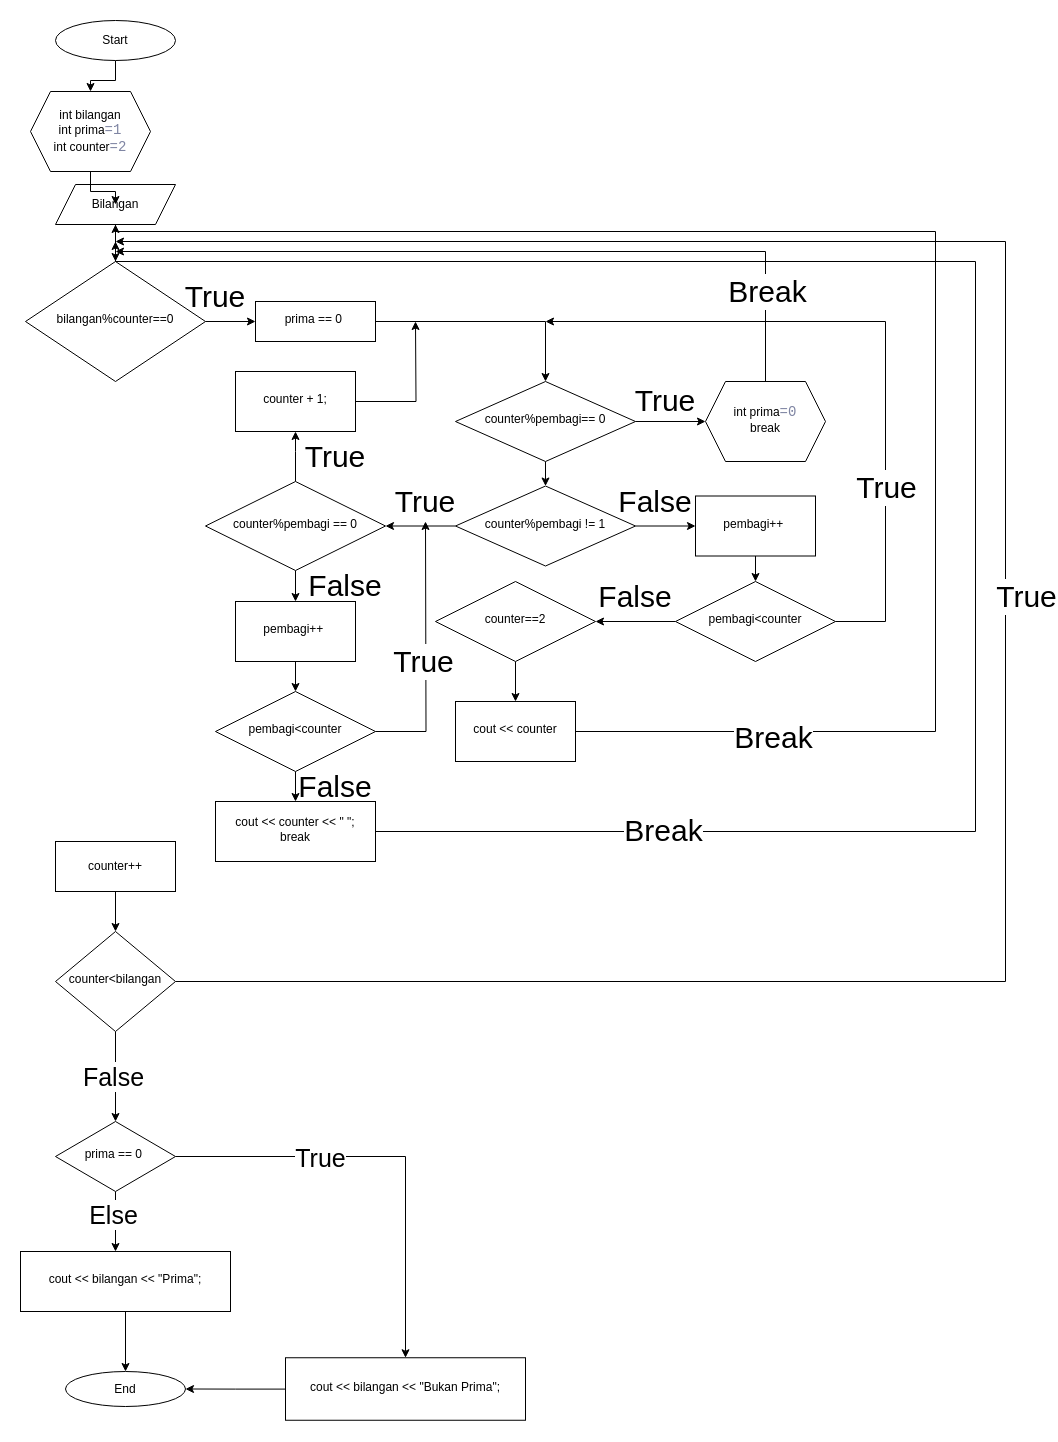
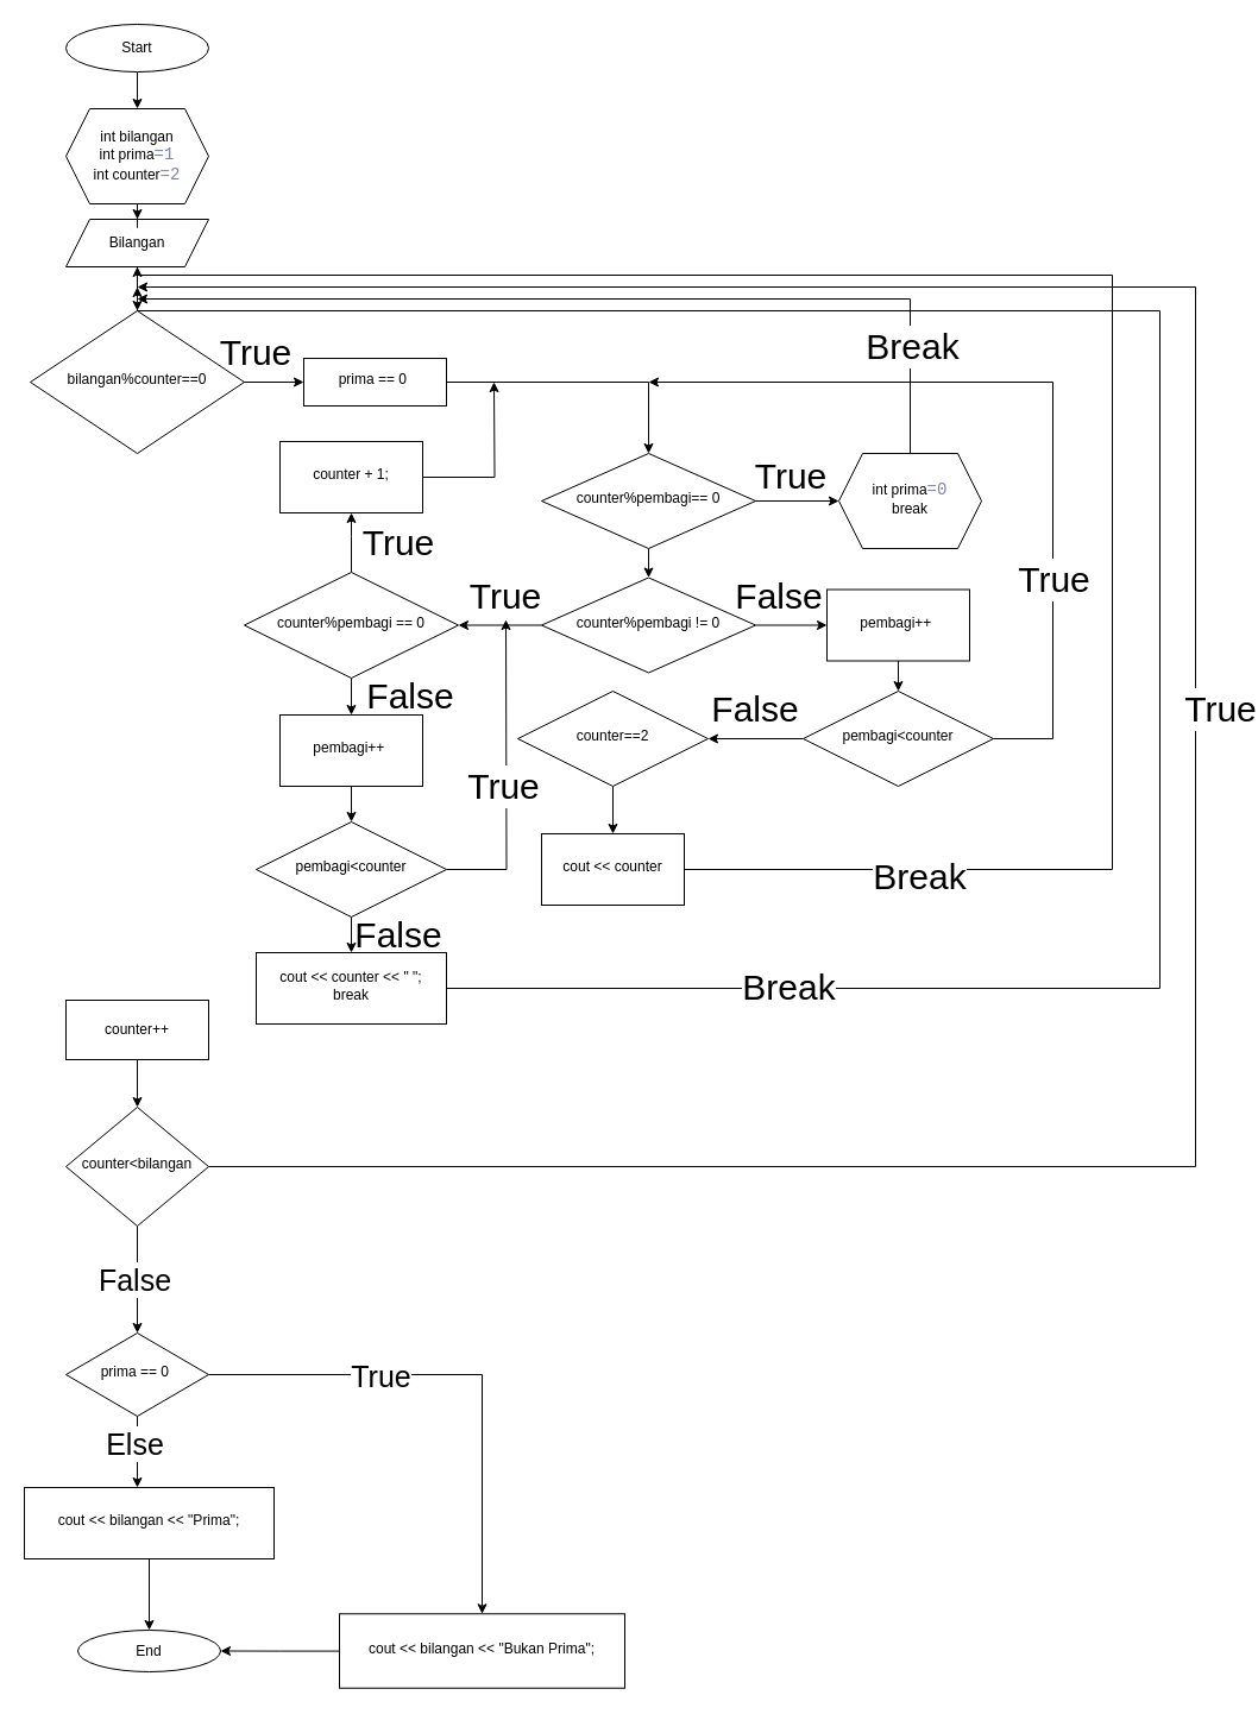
- <mxCell id="8" value="int bilangan&lt;br&gt;int prima&lt;span style=&quot;font-family: Consolas, &amp;quot;Courier New&amp;quot;, monospace; font-size: 14px; color: rgb(127, 133, 163);&quot;&gt;=1&lt;br&gt;&lt;/span&gt;int counter&lt;span style=&quot;font-family: Consolas, &amp;quot;Courier New&amp;quot;, monospace; font-size: 14px; color: rgb(127, 133, 163);&quot;&gt;=2&lt;/span&gt;&lt;span style=&quot;font-family: Consolas, &amp;quot;Courier New&amp;quot;, monospace; font-size: 14px;&quot;&gt;&lt;font color=&quot;#ff7f11&quot;&gt;&lt;br&gt;&lt;/font&gt;&lt;/span&gt;" style="shape=hexagon;perimeter=hexagonPerimeter2;whiteSpace=wrap;html=1;fixedSize=1;" vertex="1" parent="1"><mxGeometry x="30" y="91" width="120" height="80" as="geometry" /></mxCell>
+ <mxCell id="8" value="int bilangan&lt;br&gt;int prima&lt;span style=&quot;font-family: Consolas, &amp;quot;Courier New&amp;quot;, monospace; font-size: 14px; color: rgb(127, 133, 163);&quot;&gt;=1&lt;br&gt;&lt;/span&gt;int counter&lt;span style=&quot;font-family: Consolas, &amp;quot;Courier New&amp;quot;, monospace; font-size: 14px; color: rgb(127, 133, 163);&quot;&gt;=2&lt;/span&gt;&lt;span style=&quot;font-family: Consolas, &amp;quot;Courier New&amp;quot;, monospace; font-size: 14px;&quot;&gt;&lt;font color=&quot;#ff7f11&quot;&gt;&lt;br&gt;&lt;/font&gt;&lt;/span&gt;" style="shape=hexagon;perimeter=hexagonPerimeter2;whiteSpace=wrap;html=1;fixedSize=1;" vertex="1" parent="1"><mxGeometry x="55" y="91" width="120" height="80" as="geometry" /></mxCell>
- <mxCell id="35" value="counter%pembagi != 1" style="rhombus;whiteSpace=wrap;html=1;shadow=0;strokeWidth=1;spacing=6;spacingTop=-4;" vertex="1" parent="1"><mxGeometry x="455" y="485.5" width="180" height="80" as="geometry" /></mxCell>
+ <mxCell id="35" value="counter%pembagi != 0" style="rhombus;whiteSpace=wrap;html=1;shadow=0;strokeWidth=1;spacing=6;spacingTop=-4;" vertex="1" parent="1"><mxGeometry x="455" y="485.5" width="180" height="80" as="geometry" /></mxCell>
